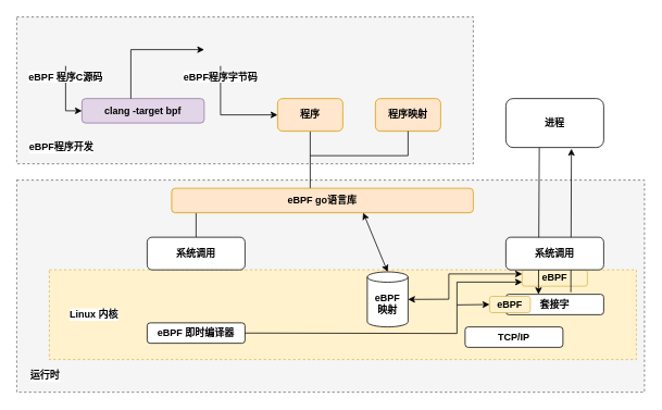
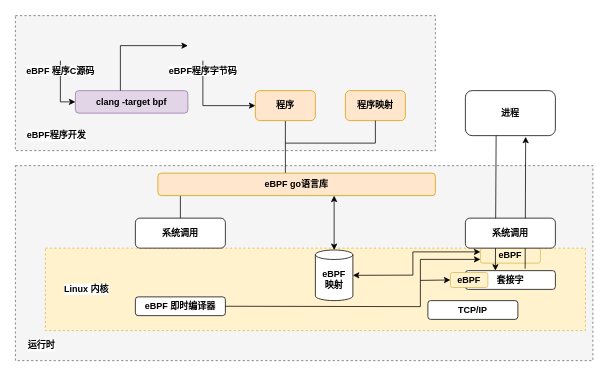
- <mxCell id="31" value="eBPF&lt;br&gt;映射" style="shape=cylinder3;whiteSpace=wrap;html=1;boundedLbl=1;backgroundOutline=1;size=6.328;rounded=0;shadow=0;glass=0;labelBackgroundColor=none;sketch=0;fontColor=default;strokeColor=default;fillColor=default;gradientColor=none;fontStyle=1" vertex="1" parent="1"><mxGeometry x="450" y="332.5" width="50" height="67.5" as="geometry" /></mxCell>
+ <mxCell id="31" value="eBPF&lt;br&gt;映射" style="shape=cylinder3;whiteSpace=wrap;html=1;boundedLbl=1;backgroundOutline=1;size=6.328;rounded=0;shadow=0;glass=0;labelBackgroundColor=none;sketch=0;fontColor=default;strokeColor=default;fillColor=default;gradientColor=none;fontStyle=1" vertex="1" parent="1"><mxGeometry x="420" y="332.5" width="50" height="67.5" as="geometry" /></mxCell>
